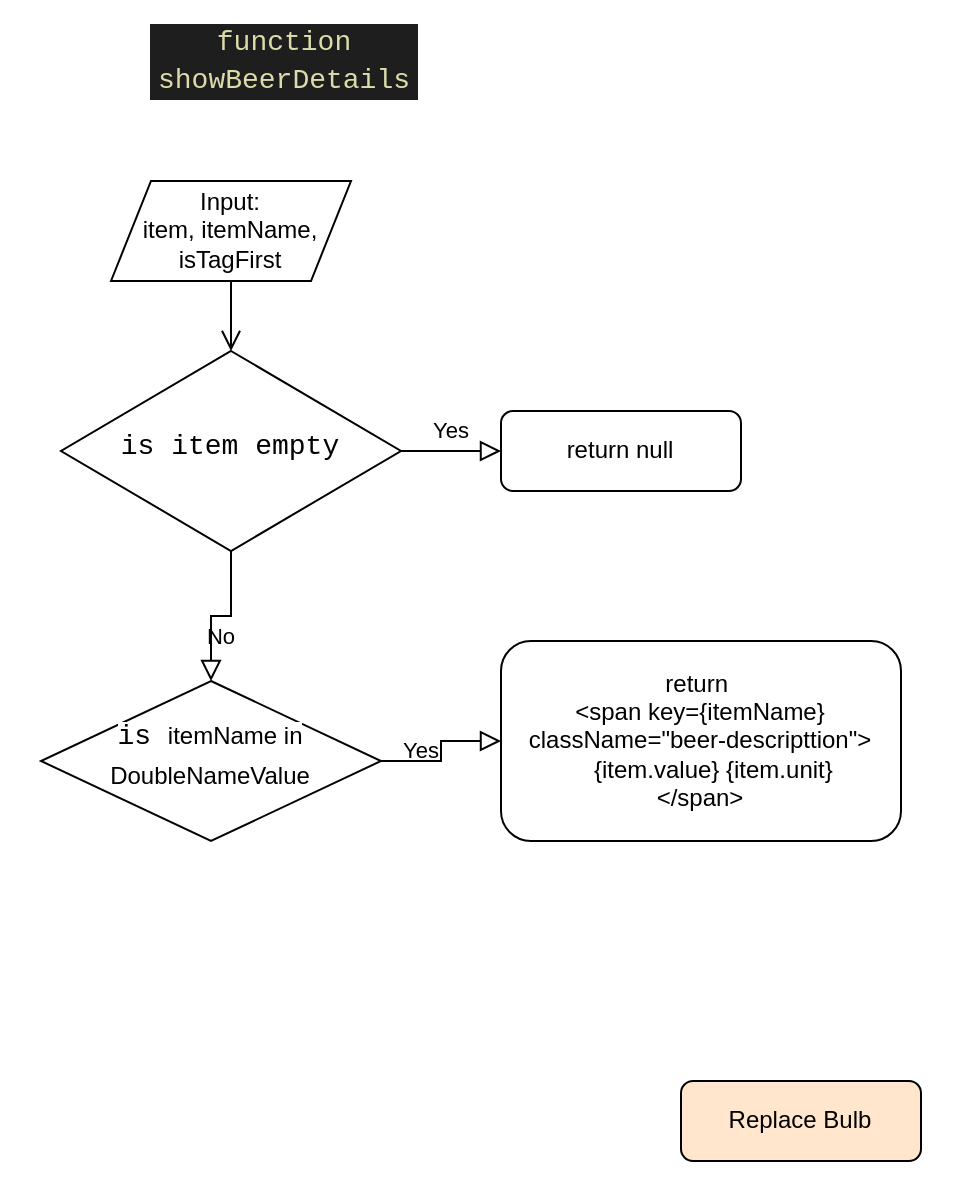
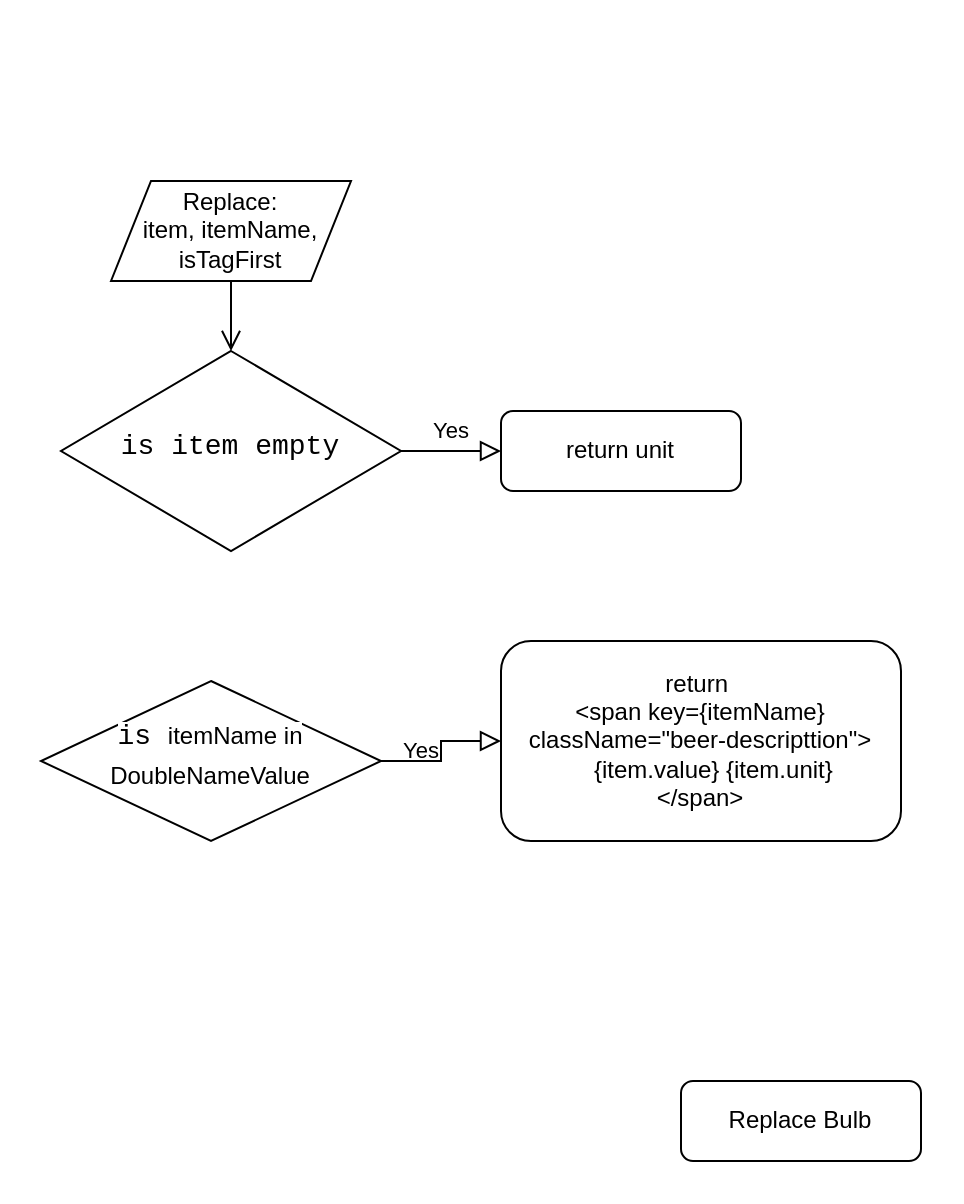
- <mxCell id="8" value="&lt;div style=&quot;color: rgb(212 , 212 , 212) ; background-color: rgb(30 , 30 , 30) ; font-family: &amp;#34;consolas&amp;#34; , &amp;#34;courier new&amp;#34; , monospace ; font-size: 14px ; line-height: 19px&quot;&gt;&lt;span style=&quot;color: #dcdcaa&quot;&gt;function showBeerDetails&lt;/span&gt;&lt;/div&gt;" style="text;html=1;strokeColor=none;fillColor=none;align=center;verticalAlign=middle;whiteSpace=wrap;rounded=0;" vertex="1" parent="1"><mxGeometry x="74" y="20" width="136" height="20" as="geometry" /></mxCell>
- <mxCell id="7" value="Input:&lt;br&gt;item, itemName, isTagFirst" style="shape=parallelogram;perimeter=parallelogramPerimeter;whiteSpace=wrap;html=1;fixedSize=1;" vertex="1" parent="1"><mxGeometry x="55" y="90" width="120" height="50" as="geometry" /></mxCell>
+ <mxCell id="7" value="Replace:&lt;br&gt;item, itemName, isTagFirst" style="shape=parallelogram;perimeter=parallelogramPerimeter;whiteSpace=wrap;html=1;fixedSize=1;" vertex="1" parent="1"><mxGeometry x="55" y="90" width="120" height="50" as="geometry" /></mxCell>
- <mxCell id="5" value="return null" style="rounded=1;whiteSpace=wrap;html=1;fontSize=12;glass=0;strokeWidth=1;shadow=0;" parent="1" vertex="1"><mxGeometry x="250" y="205" width="120" height="40" as="geometry" /></mxCell>
+ <mxCell id="5" value="return unit" style="rounded=1;whiteSpace=wrap;html=1;fontSize=12;glass=0;strokeWidth=1;shadow=0;" parent="1" vertex="1"><mxGeometry x="250" y="205" width="120" height="40" as="geometry" /></mxCell>
- <mxCell id="9" value="No" style="edgeStyle=orthogonalEdgeStyle;rounded=0;html=1;jettySize=auto;orthogonalLoop=1;fontSize=11;endArrow=block;endFill=0;endSize=8;strokeWidth=1;shadow=0;labelBackgroundColor=none;exitX=0.5;exitY=1;exitDx=0;exitDy=0;entryX=0.5;entryY=0;entryDx=0;entryDy=0;" edge="1" parent="1" source="4" target="10"><mxGeometry y="10" relative="1" as="geometry"><mxPoint as="offset" /><mxPoint x="250" y="305" as="sourcePoint" /><mxPoint x="130" y="320" as="targetPoint" /></mxGeometry></mxCell>
- <mxCell id="6" value="Replace Bulb" style="rounded=1;whiteSpace=wrap;html=1;fontSize=12;glass=0;strokeWidth=1;shadow=0;fillColor=#ffe6cc;" parent="1" vertex="1"><mxGeometry x="340" y="540" width="120" height="40" as="geometry" /></mxCell>
+ <mxCell id="6" value="Replace Bulb" style="rounded=1;whiteSpace=wrap;html=1;fontSize=12;glass=0;strokeWidth=1;shadow=0;" parent="1" vertex="1"><mxGeometry x="340" y="540" width="120" height="40" as="geometry" /></mxCell>
